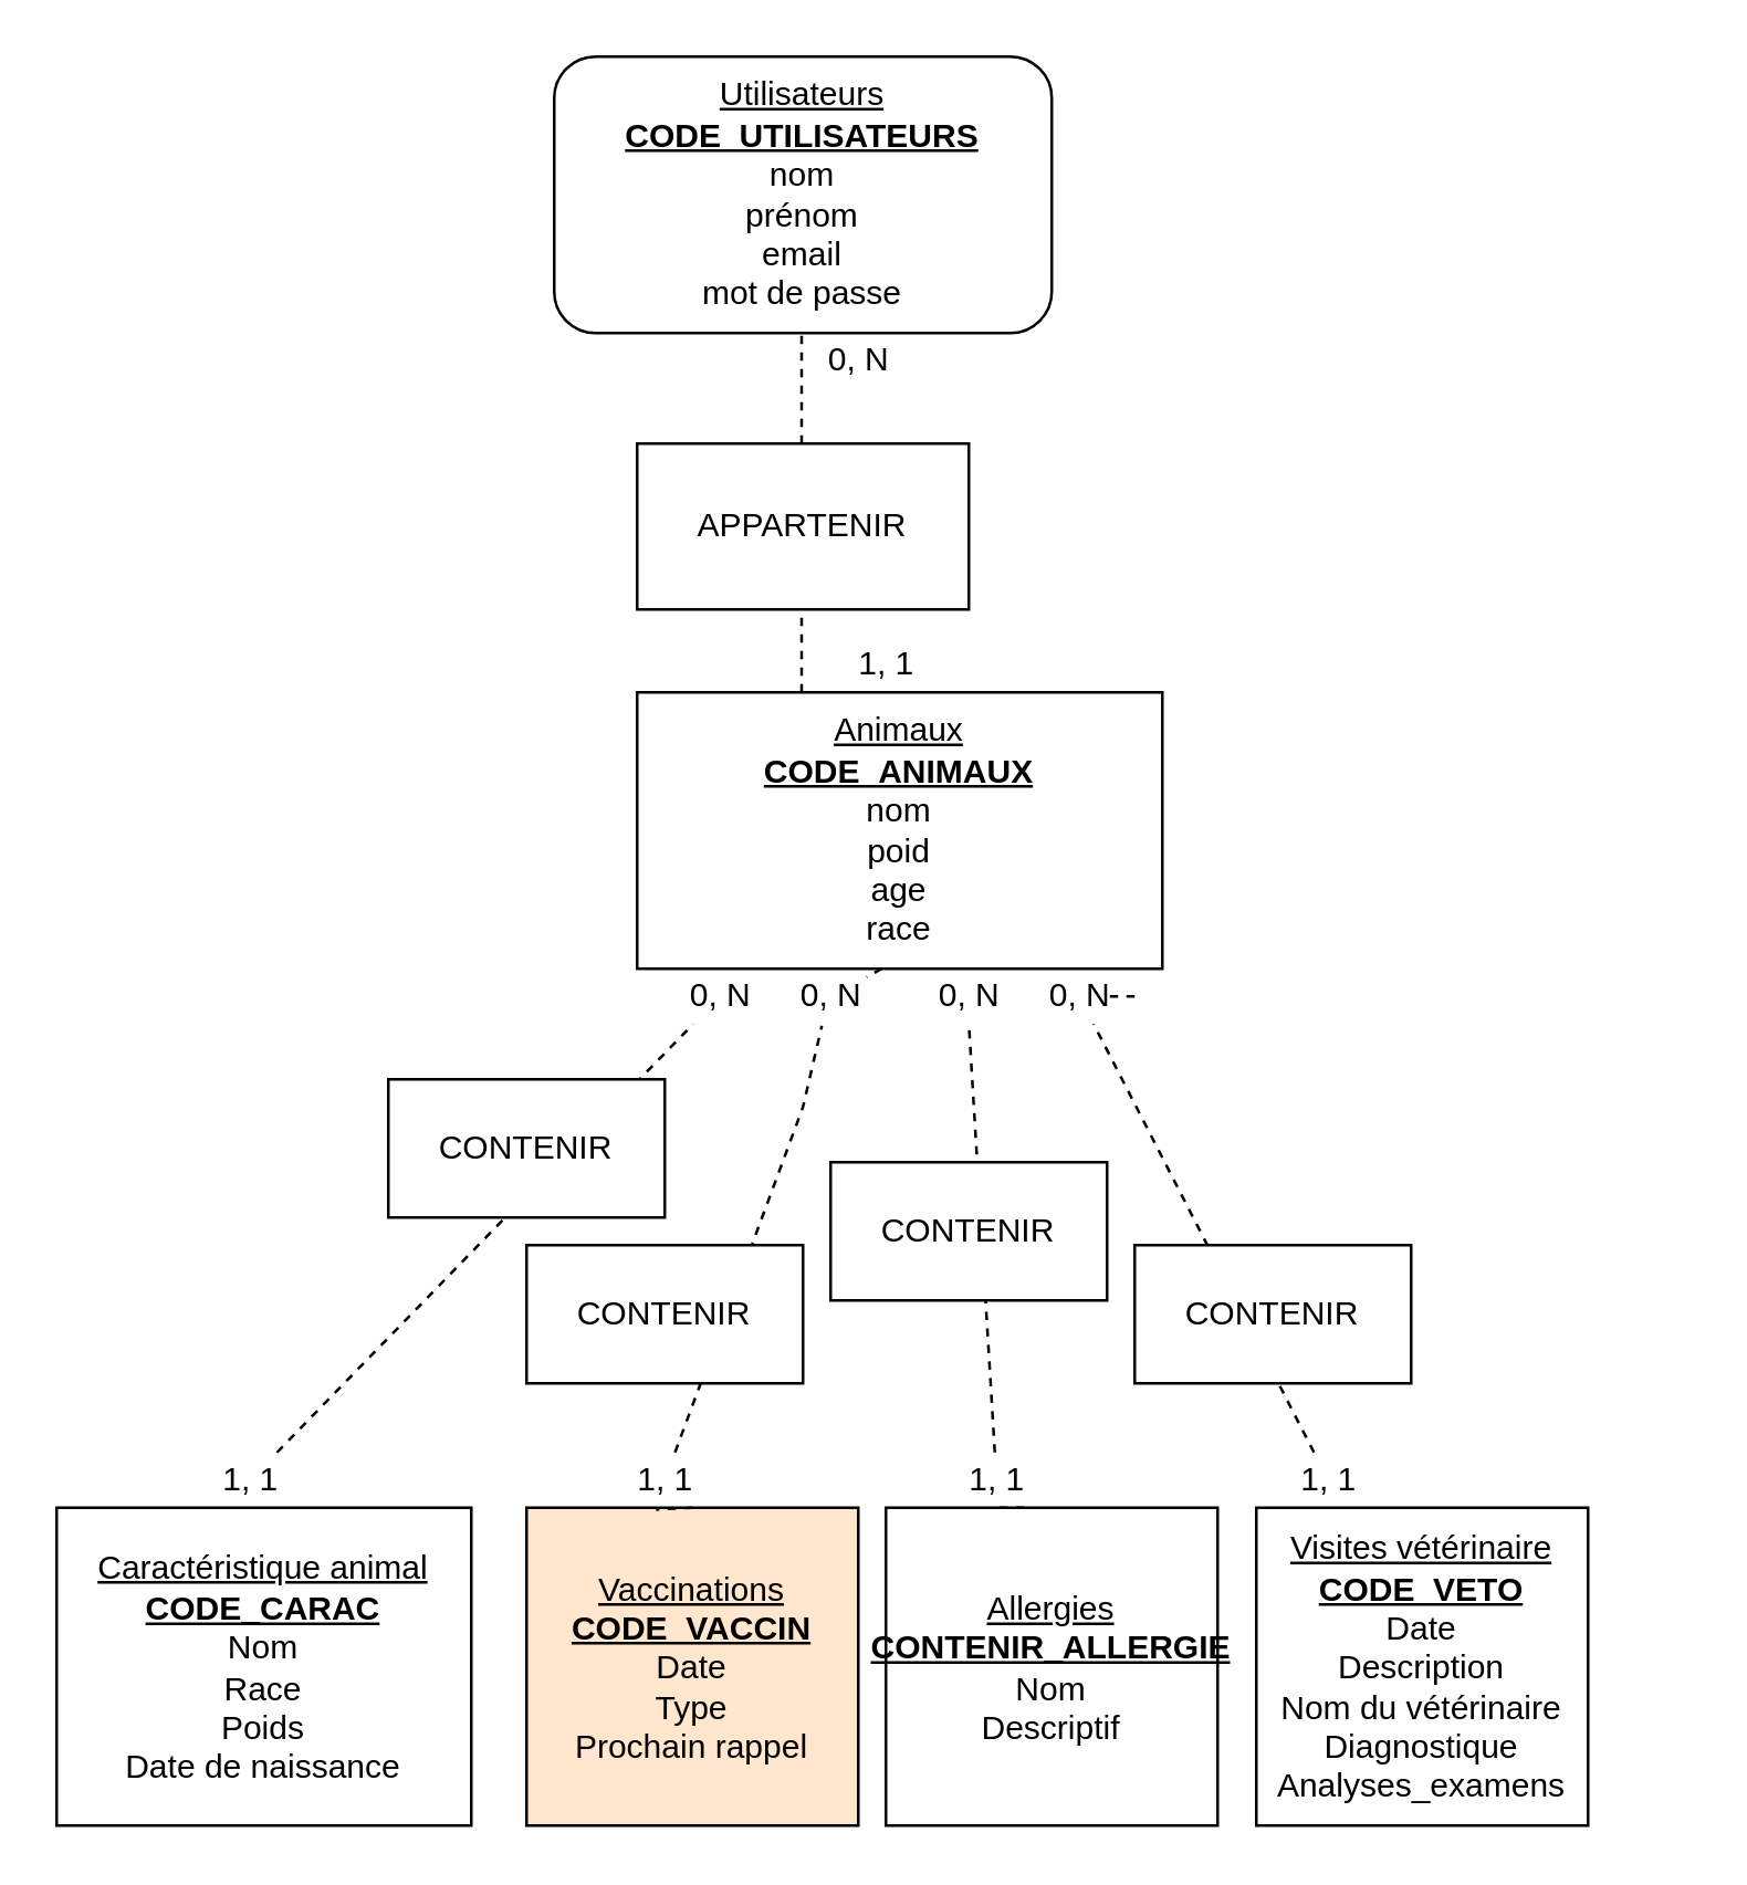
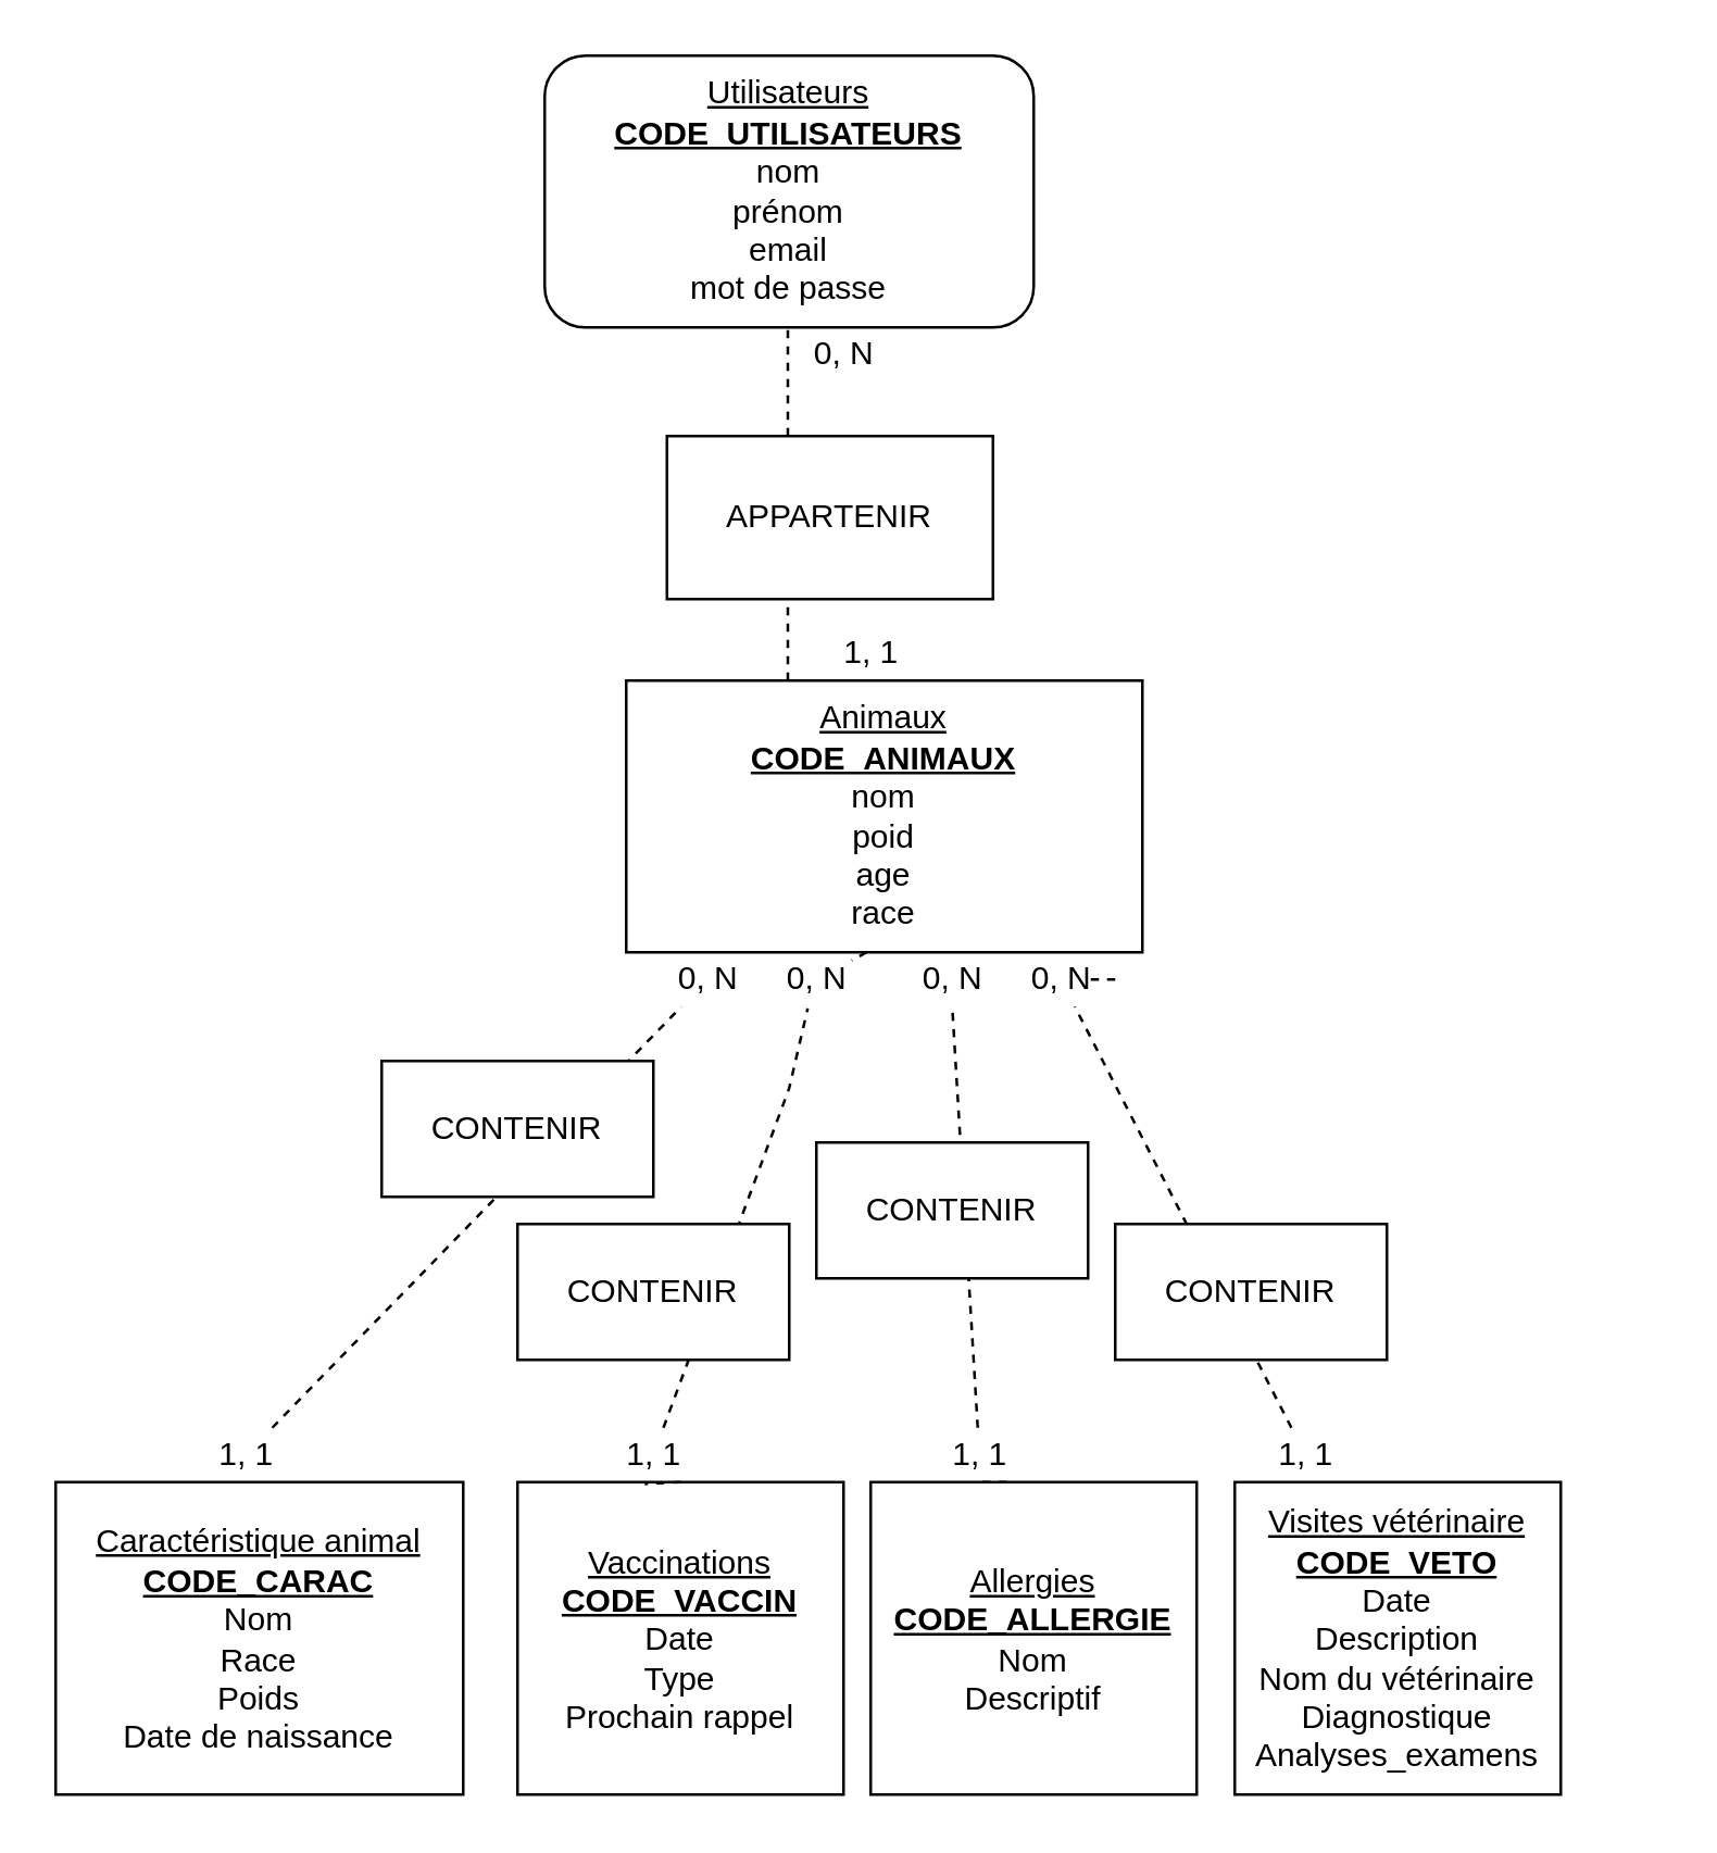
- <mxCell id="14" value="APPARTENIR" style="rounded=0;whiteSpace=wrap;html=1;" parent="1" vertex="1"><mxGeometry x="230" y="160" width="120" height="60" as="geometry" /></mxCell>
+ <mxCell id="14" value="APPARTENIR" style="rounded=0;whiteSpace=wrap;html=1;" parent="1" vertex="1"><mxGeometry x="245" y="160" width="120" height="60" as="geometry" /></mxCell>
- <mxCell id="6" value="&lt;u&gt;Vaccinations&lt;br&gt;&lt;/u&gt;&lt;b&gt;&lt;u&gt;CODE_VACCIN&lt;/u&gt;&lt;/b&gt;&lt;u&gt;&lt;br&gt;&lt;/u&gt;Date&lt;br&gt;Type&lt;br&gt;Prochain rappel" style="rounded=0;whiteSpace=wrap;html=1;fillColor=#ffe6cc;" parent="1" vertex="1"><mxGeometry x="190" y="545" width="120" height="115" as="geometry" /></mxCell>
+ <mxCell id="6" value="&lt;u&gt;Vaccinations&lt;br&gt;&lt;/u&gt;&lt;b&gt;&lt;u&gt;CODE_VACCIN&lt;/u&gt;&lt;/b&gt;&lt;u&gt;&lt;br&gt;&lt;/u&gt;Date&lt;br&gt;Type&lt;br&gt;Prochain rappel" style="rounded=0;whiteSpace=wrap;html=1;" parent="1" vertex="1"><mxGeometry x="190" y="545" width="120" height="115" as="geometry" /></mxCell>
- <mxCell id="7" value="&lt;u&gt;Allergies&lt;br&gt;&lt;/u&gt;&lt;b&gt;&lt;u&gt;CONTENIR_ALLERGIE&lt;/u&gt;&lt;/b&gt;&lt;u&gt;&lt;br&gt;&lt;/u&gt;Nom&lt;br&gt;Descriptif" style="rounded=0;whiteSpace=wrap;html=1;" parent="1" vertex="1"><mxGeometry x="320" y="545" width="120" height="115" as="geometry" /></mxCell>
+ <mxCell id="7" value="&lt;u&gt;Allergies&lt;br&gt;&lt;/u&gt;&lt;b&gt;&lt;u&gt;CODE_ALLERGIE&lt;/u&gt;&lt;/b&gt;&lt;u&gt;&lt;br&gt;&lt;/u&gt;Nom&lt;br&gt;Descriptif" style="rounded=0;whiteSpace=wrap;html=1;" parent="1" vertex="1"><mxGeometry x="320" y="545" width="120" height="115" as="geometry" /></mxCell>
